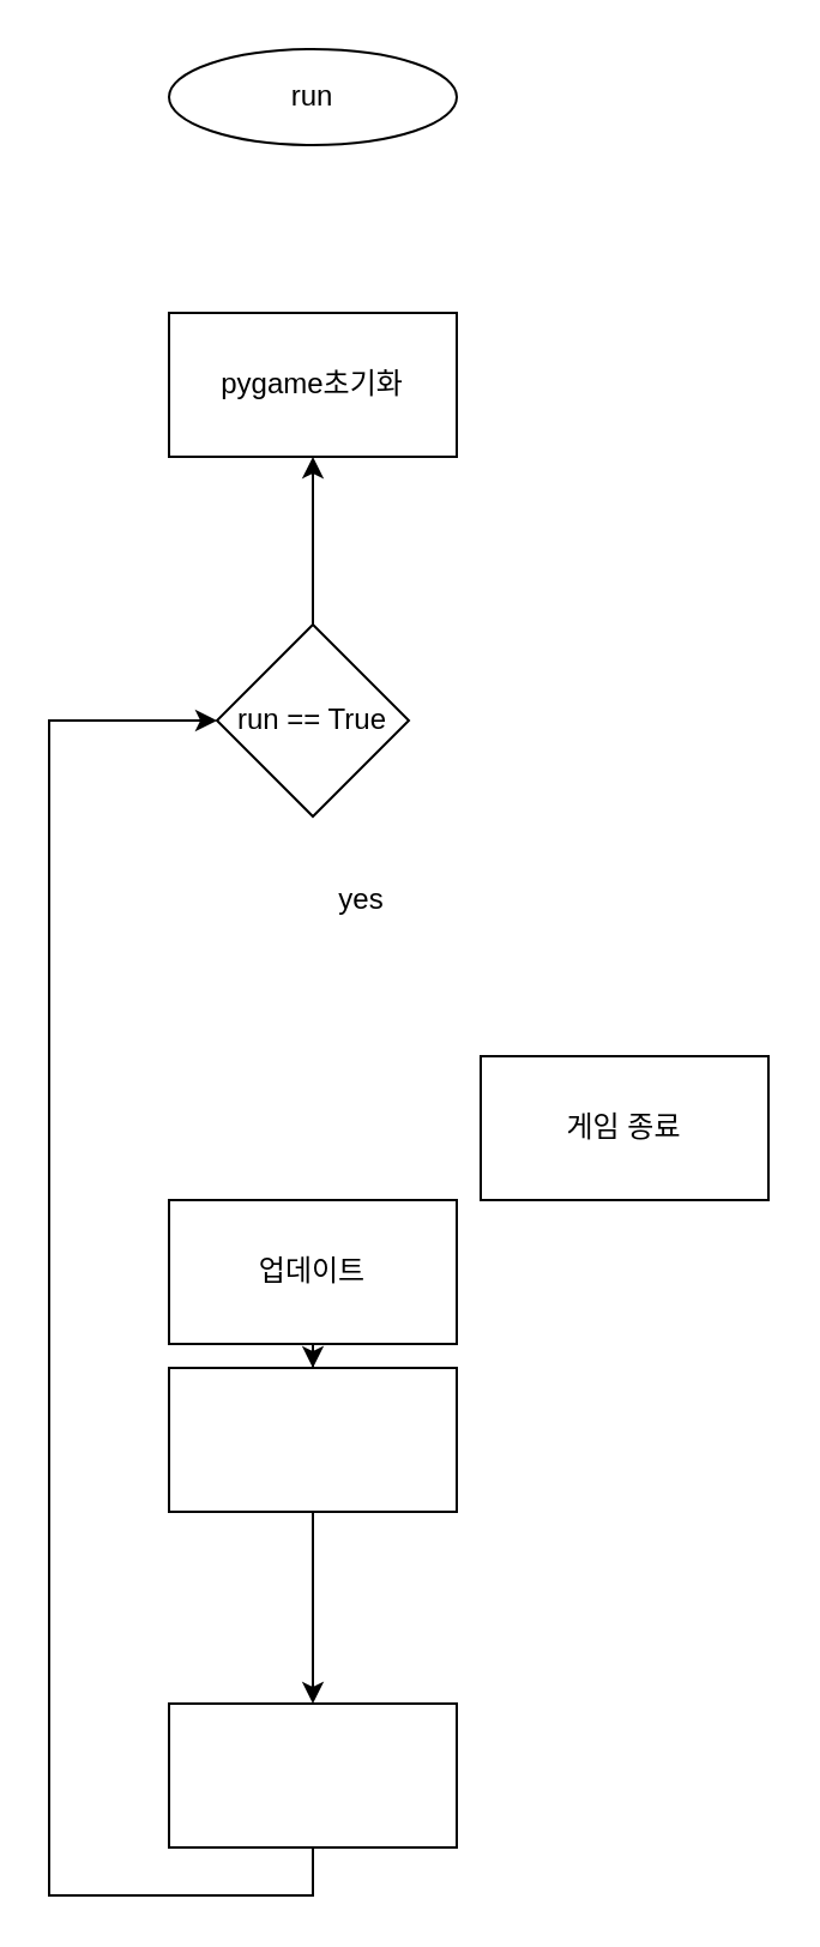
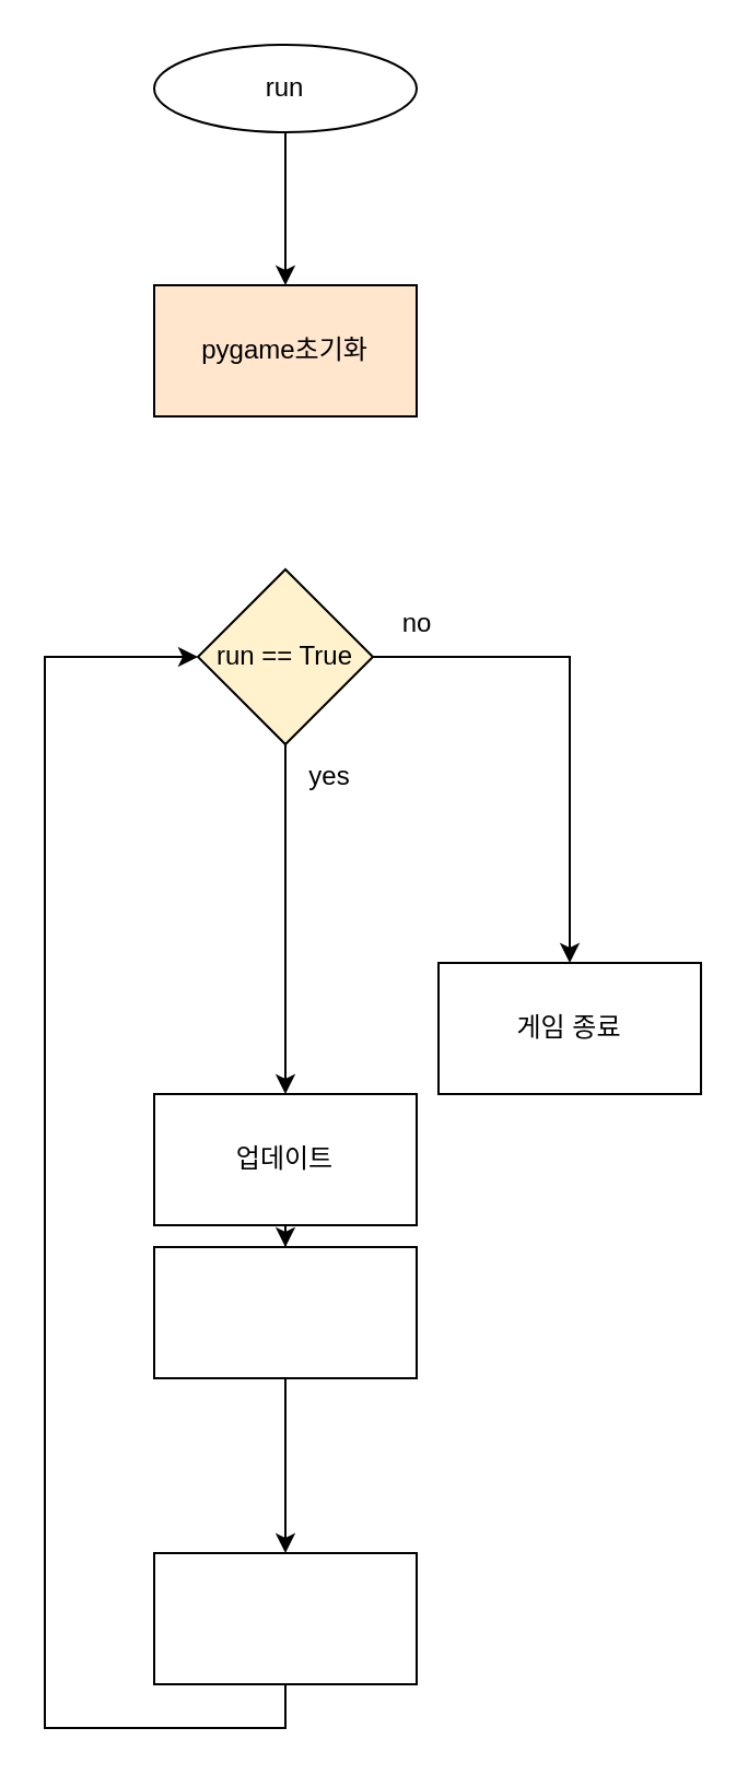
+ <mxCell id="2" value="" style="edgeStyle=orthogonalEdgeStyle;rounded=0;orthogonalLoop=1;jettySize=auto;html=1;" edge="1" parent="1" source="3" target="4"><mxGeometry relative="1" as="geometry" /></mxCell>
- <mxCell id="4" value="pygame초기화" style="whiteSpace=wrap;html=1;" vertex="1" parent="1"><mxGeometry x="70" y="130" width="120" height="60" as="geometry" /></mxCell>
+ <mxCell id="4" value="pygame초기화" style="whiteSpace=wrap;html=1;fillColor=#ffe6cc;" vertex="1" parent="1"><mxGeometry x="70" y="130" width="120" height="60" as="geometry" /></mxCell>
- <mxCell id="5" value="" style="edgeStyle=orthogonalEdgeStyle;rounded=0;orthogonalLoop=1;jettySize=auto;html=1;" edge="1" parent="1" source="7" target="4"><mxGeometry relative="1" as="geometry" /></mxCell>
+ <mxCell id="5" value="" style="edgeStyle=orthogonalEdgeStyle;rounded=0;orthogonalLoop=1;jettySize=auto;html=1;" edge="1" parent="1" source="7" target="9"><mxGeometry relative="1" as="geometry" /></mxCell>
+ <mxCell id="16" value="no" style="text;html=1;align=center;verticalAlign=middle;resizable=0;points=[];autosize=1;strokeColor=none;fillColor=none;" vertex="1" parent="1"><mxGeometry x="170" y="270" width="40" height="30" as="geometry" /></mxCell>
- <mxCell id="7" value="run == True" style="rhombus;whiteSpace=wrap;html=1;" vertex="1" parent="1"><mxGeometry x="90" y="260" width="80" height="80" as="geometry" /></mxCell>
+ <mxCell id="7" value="run == True" style="rhombus;whiteSpace=wrap;html=1;fillColor=#fff2cc;" vertex="1" parent="1"><mxGeometry x="90" y="260" width="80" height="80" as="geometry" /></mxCell>
+ <mxCell id="6" value="" style="edgeStyle=orthogonalEdgeStyle;rounded=0;orthogonalLoop=1;jettySize=auto;html=1;" edge="1" parent="1" source="7" target="14"><mxGeometry relative="1" as="geometry" /></mxCell>
- <mxCell id="15" value="yes" style="text;html=1;align=center;verticalAlign=middle;resizable=0;points=[];autosize=1;strokeColor=none;fillColor=none;" vertex="1" parent="1"><mxGeometry x="130" y="360" width="40" height="30" as="geometry" /></mxCell>
+ <mxCell id="15" value="yes" style="text;html=1;align=center;verticalAlign=middle;resizable=0;points=[];autosize=1;strokeColor=none;fillColor=none;" vertex="1" parent="1"><mxGeometry x="130" y="340" width="40" height="30" as="geometry" /></mxCell>
